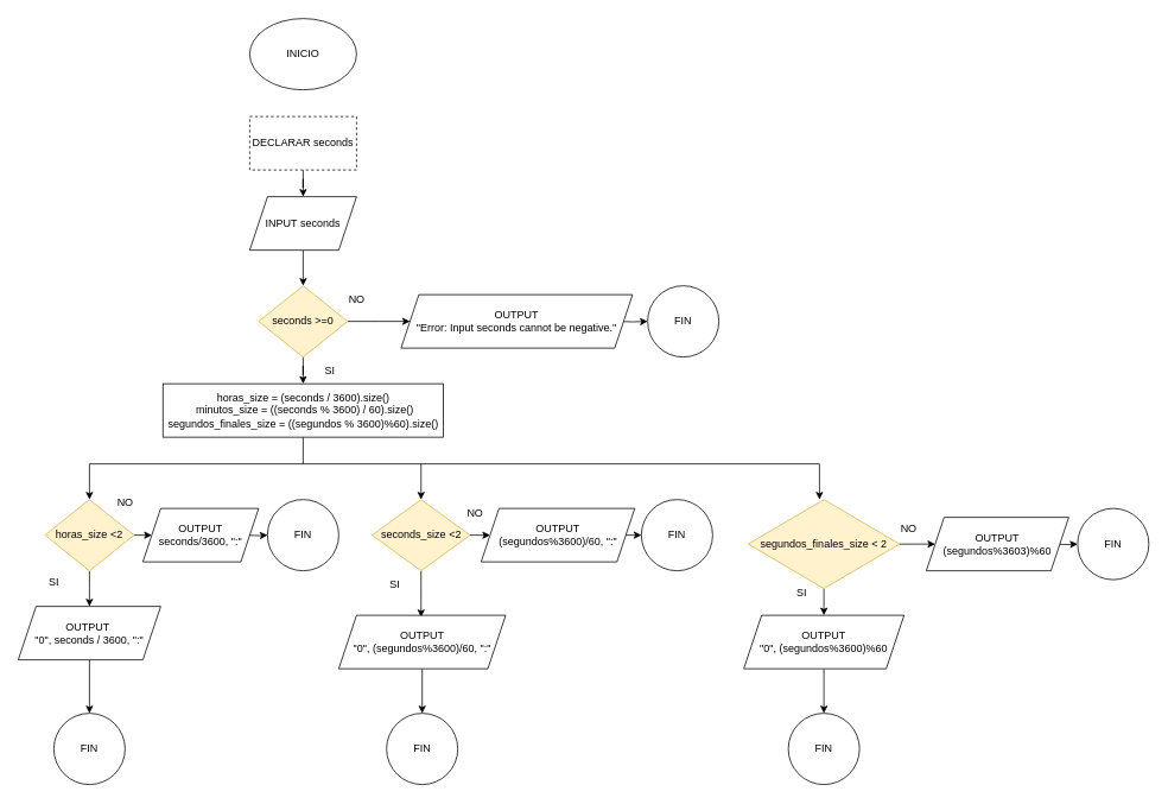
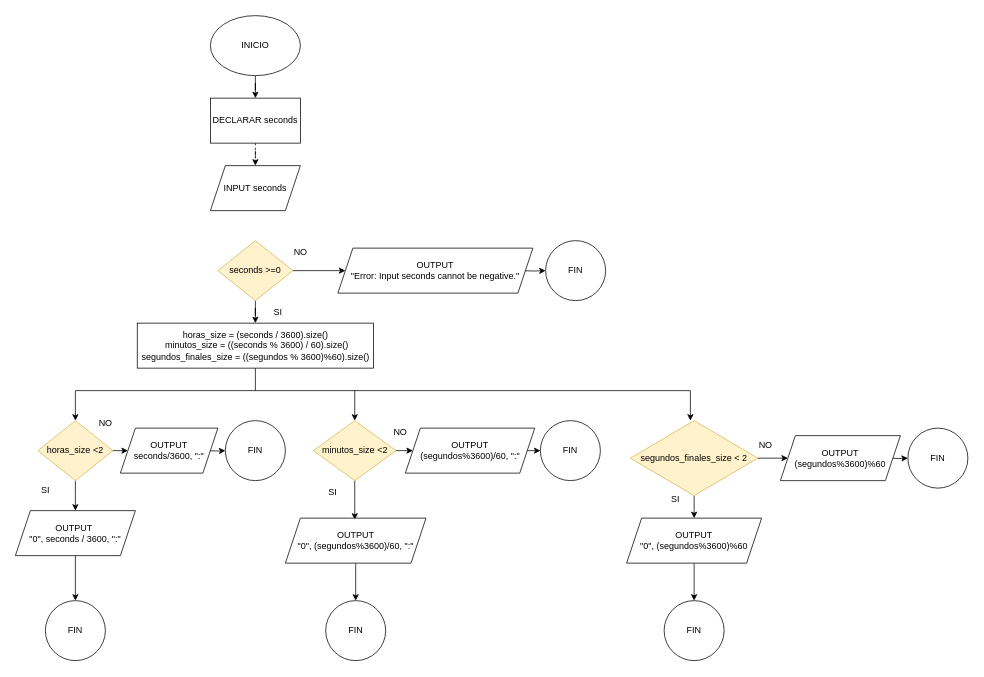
+ <mxCell id="2" value="" style="edgeStyle=orthogonalEdgeStyle;rounded=0;orthogonalLoop=1;jettySize=auto;html=1;" edge="1" parent="1" source="3" target="5"><mxGeometry relative="1" as="geometry" /></mxCell>
- <mxCell id="5" value="DECLARAR seconds" style="whiteSpace=wrap;html=1;dashed=1;" vertex="1" parent="1"><mxGeometry x="280" y="130" width="120" height="60" as="geometry" /></mxCell>
+ <mxCell id="5" value="DECLARAR seconds" style="whiteSpace=wrap;html=1;" vertex="1" parent="1"><mxGeometry x="280" y="130" width="120" height="60" as="geometry" /></mxCell>
- <mxCell id="4" value="" style="edgeStyle=orthogonalEdgeStyle;rounded=0;orthogonalLoop=1;jettySize=auto;html=1;" edge="1" parent="1" source="5" target="7"><mxGeometry relative="1" as="geometry" /></mxCell>
+ <mxCell id="4" value="" style="edgeStyle=orthogonalEdgeStyle;rounded=0;orthogonalLoop=1;jettySize=auto;html=1;dashed=1;" edge="1" parent="1" source="5" target="7"><mxGeometry relative="1" as="geometry" /></mxCell>
- <mxCell id="6" value="" style="edgeStyle=orthogonalEdgeStyle;rounded=0;orthogonalLoop=1;jettySize=auto;html=1;" edge="1" parent="1" source="7" target="36"><mxGeometry relative="1" as="geometry" /></mxCell>
- <mxCell id="19" value="seconds_size &amp;lt;2" style="rhombus;whiteSpace=wrap;html=1;fillColor=#fff2cc;strokeColor=#d6b656;" vertex="1" parent="1"><mxGeometry x="417.5" y="560" width="110" height="80" as="geometry" /></mxCell>
+ <mxCell id="19" value="minutos_size &amp;lt;2" style="rhombus;whiteSpace=wrap;html=1;fillColor=#fff2cc;strokeColor=#d6b656;" vertex="1" parent="1"><mxGeometry x="417.5" y="560" width="110" height="80" as="geometry" /></mxCell>
- <mxCell id="55" value="OUTPUT&lt;div&gt;(segundos%3603)%60&lt;br&gt;&lt;/div&gt;" style="shape=parallelogram;perimeter=parallelogramPerimeter;whiteSpace=wrap;html=1;fixedSize=1;" vertex="1" parent="1"><mxGeometry x="1040" y="580" width="160" height="60" as="geometry" /></mxCell>
+ <mxCell id="55" value="OUTPUT&lt;div&gt;(segundos%3600)%60&lt;br&gt;&lt;/div&gt;" style="shape=parallelogram;perimeter=parallelogramPerimeter;whiteSpace=wrap;html=1;fixedSize=1;" vertex="1" parent="1"><mxGeometry x="1040" y="580" width="160" height="60" as="geometry" /></mxCell>
